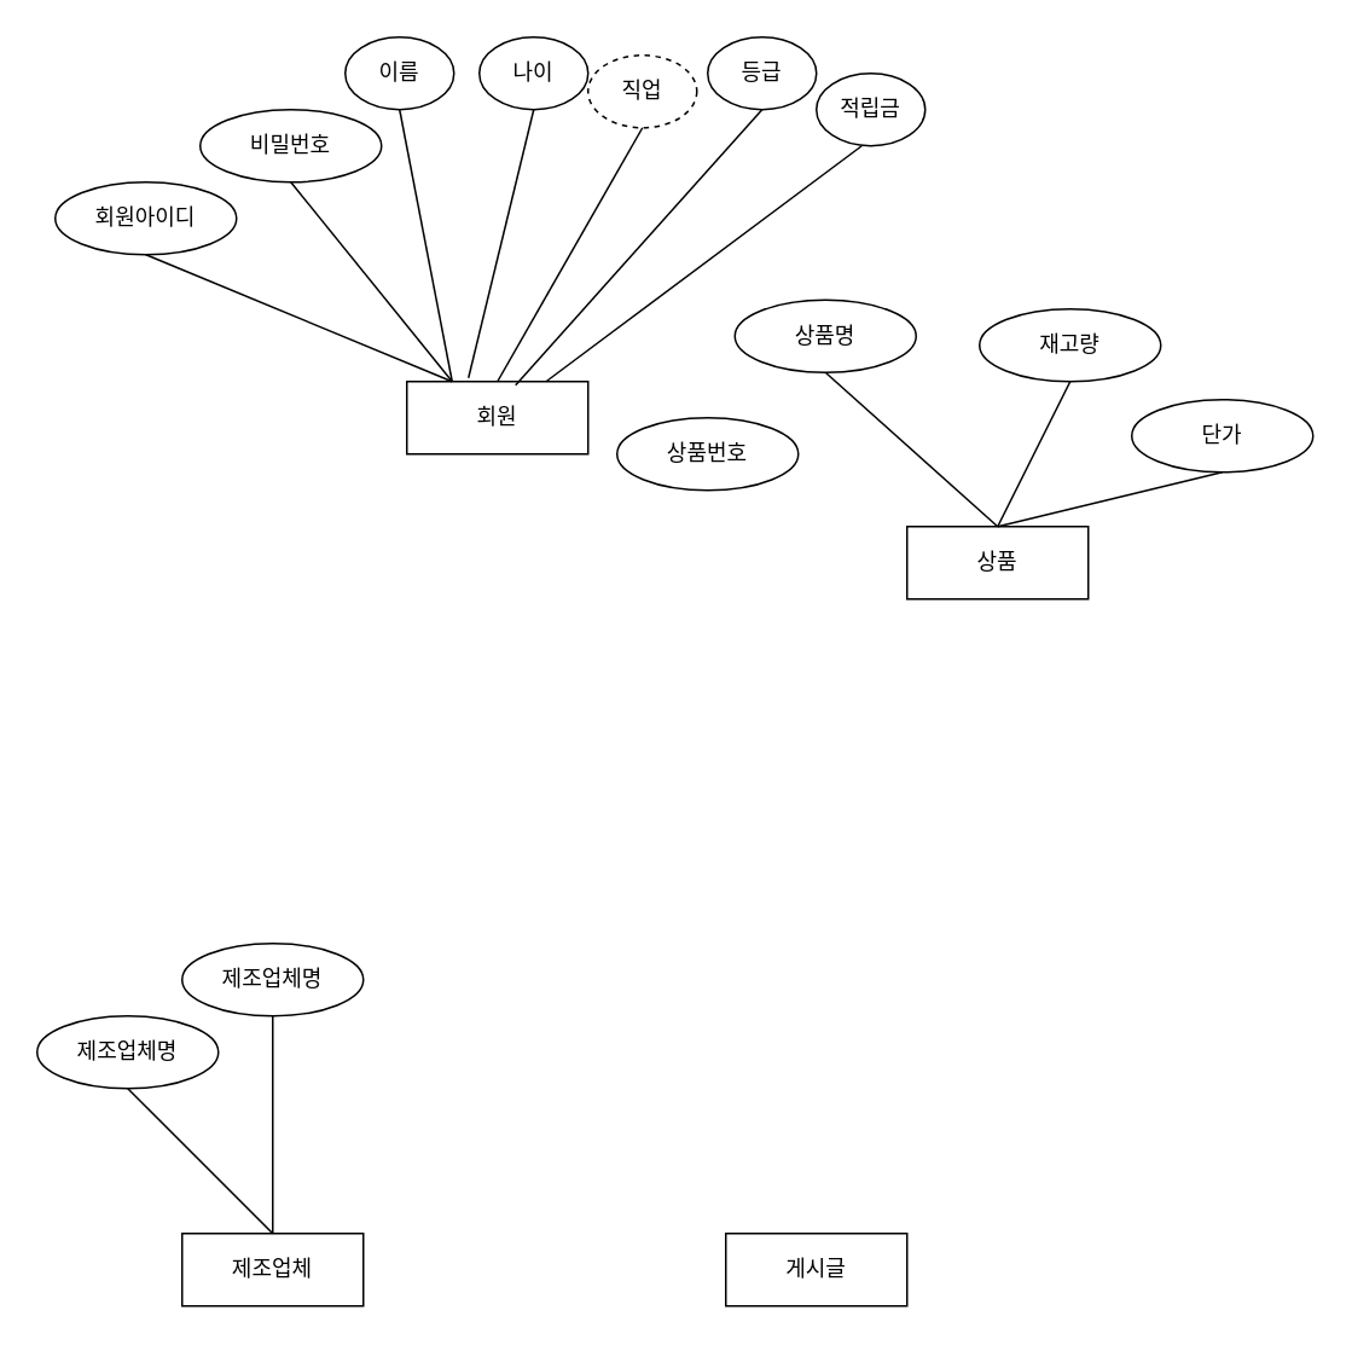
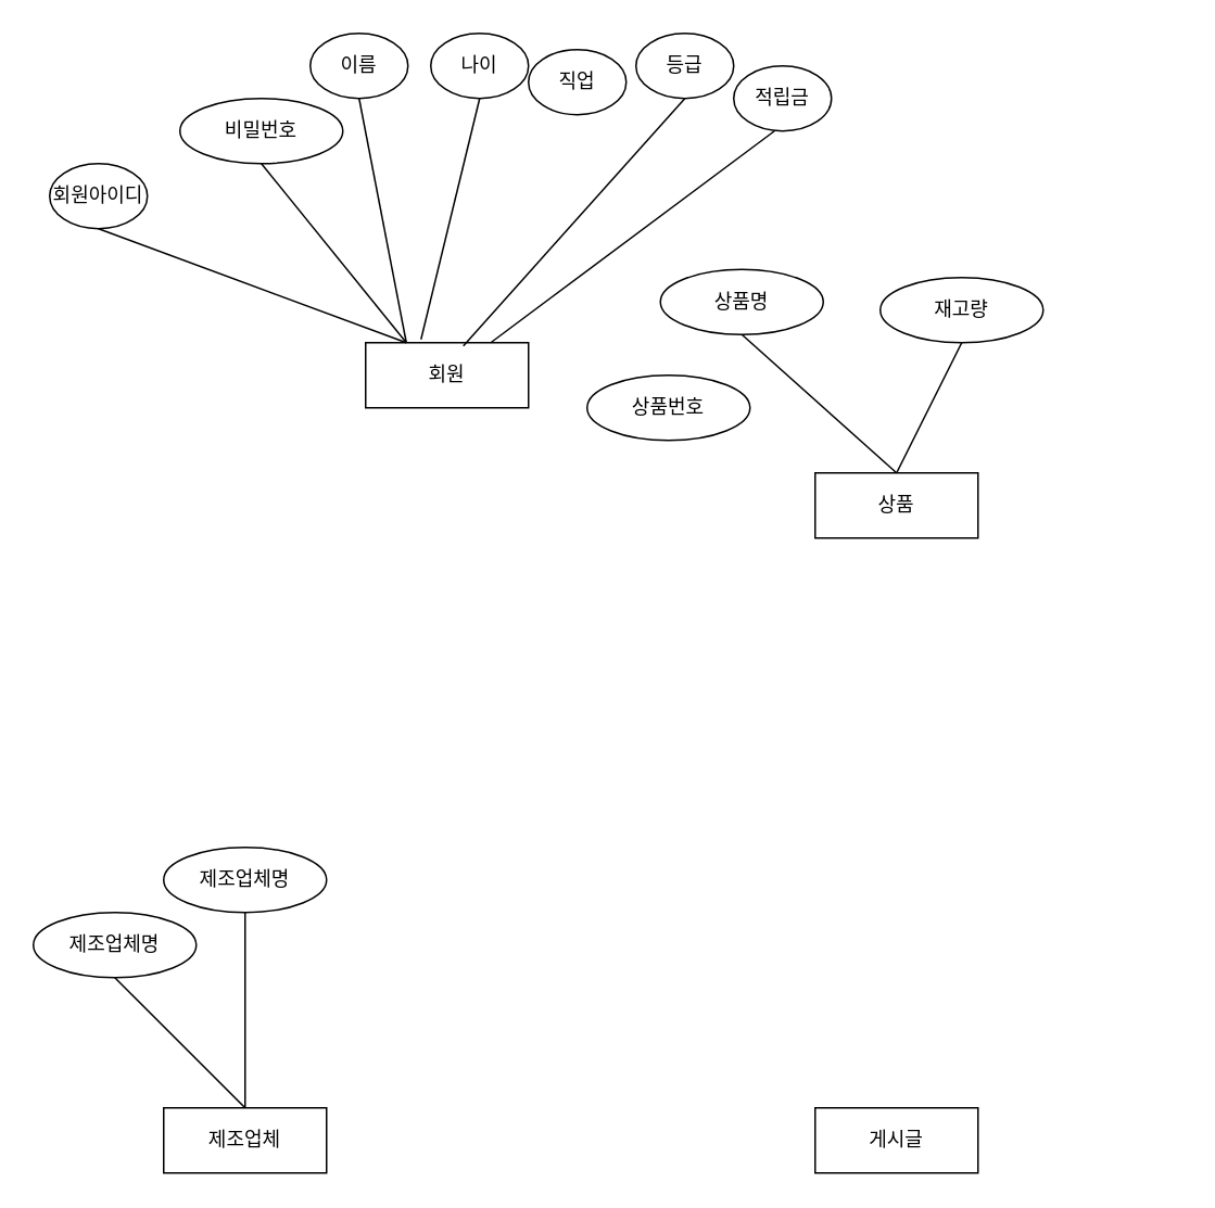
- <mxCell id="10" value="직업" style="ellipse;whiteSpace=wrap;html=1;align=center;dashed=1;" vertex="1" parent="1"><mxGeometry x="324" y="30" width="60" height="40" as="geometry" /></mxCell>
+ <mxCell id="10" value="직업" style="ellipse;whiteSpace=wrap;html=1;align=center;" vertex="1" parent="1"><mxGeometry x="324" y="30" width="60" height="40" as="geometry" /></mxCell>
- <mxCell id="6" value="회원아이디" style="ellipse;whiteSpace=wrap;html=1;align=center;" vertex="1" parent="1"><mxGeometry x="30" y="100" width="100" height="40" as="geometry" /></mxCell>
+ <mxCell id="6" value="회원아이디" style="ellipse;whiteSpace=wrap;html=1;align=center;" vertex="1" parent="1"><mxGeometry x="30" y="100" width="60" height="40" as="geometry" /></mxCell>
- <mxCell id="17" value="" style="endArrow=none;html=1;rounded=0;entryX=0.5;entryY=1;entryDx=0;entryDy=0;exitX=0.5;exitY=0;exitDx=0;exitDy=0;" edge="1" parent="1" source="2" target="10"><mxGeometry width="50" height="50" relative="1" as="geometry"><mxPoint x="344" y="160" as="sourcePoint" /><mxPoint x="354" y="80" as="targetPoint" /></mxGeometry></mxCell>
- <mxCell id="23" value="단가" style="ellipse;whiteSpace=wrap;html=1;align=center;" vertex="1" parent="1"><mxGeometry x="624" y="220" width="100" height="40" as="geometry" /></mxCell>
- <mxCell id="20" value="상품번호" style="ellipse;whiteSpace=wrap;html=1;align=center;" vertex="1" parent="1"><mxGeometry x="340" y="230" width="100" height="40" as="geometry" /></mxCell>
+ <mxCell id="20" value="상품번호" style="ellipse;whiteSpace=wrap;html=1;align=center;" vertex="1" parent="1"><mxGeometry x="360" y="230" width="100" height="40" as="geometry" /></mxCell>
- <mxCell id="26" value="" style="endArrow=none;html=1;rounded=0;exitX=0.5;exitY=0;exitDx=0;exitDy=0;entryX=0.5;entryY=1;entryDx=0;entryDy=0;" edge="1" parent="1" source="3" target="23"><mxGeometry width="50" height="50" relative="1" as="geometry"><mxPoint x="654" y="290" as="sourcePoint" /><mxPoint x="674" y="190" as="targetPoint" /></mxGeometry></mxCell>
- <mxCell id="5" value="게시글" style="whiteSpace=wrap;html=1;align=center;" vertex="1" parent="1"><mxGeometry x="400" y="680" width="100" height="40" as="geometry" /></mxCell>
+ <mxCell id="5" value="게시글" style="whiteSpace=wrap;html=1;align=center;" vertex="1" parent="1"><mxGeometry x="500" y="680" width="100" height="40" as="geometry" /></mxCell>
